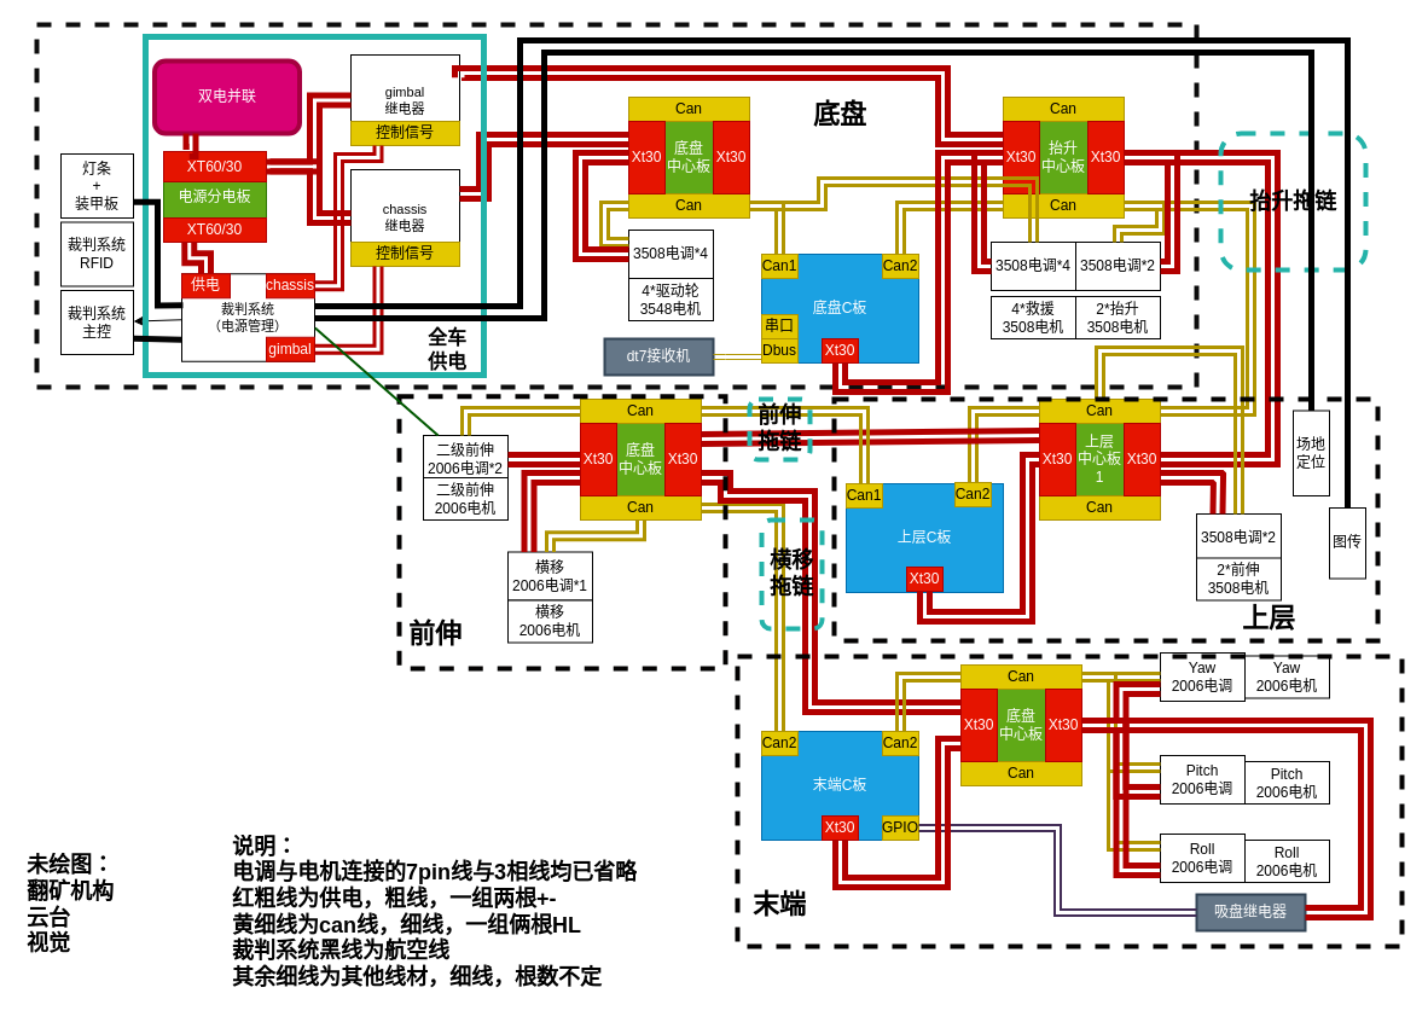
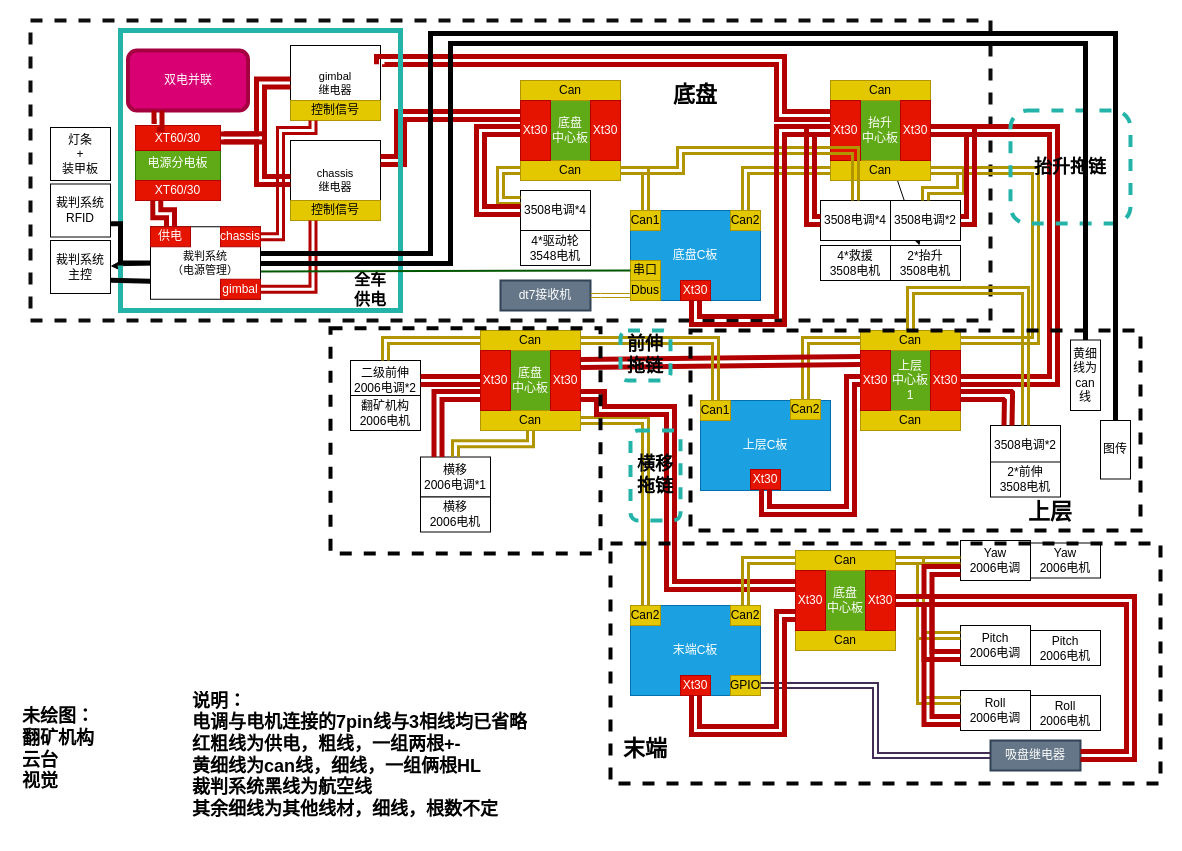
+ <mxCell id="16" value="" style="edgeStyle=none;rounded=0;sketch=0;html=1;shadow=0;strokeWidth=1;" parent="1" source="17" target="23" edge="1"><mxGeometry relative="1" as="geometry" /></mxCell>
- <mxCell id="138" value="" style="endArrow=none;html=1;rounded=0;strokeColor=#000000;strokeWidth=5;entryX=0.009;entryY=0.36;entryDx=0;entryDy=0;entryPerimeter=0;exitX=1;exitY=0.75;exitDx=0;exitDy=0;edgeStyle=orthogonalEdgeStyle;" parent="1" source="137" target="109" edge="1"><mxGeometry width="50" height="50" relative="1" as="geometry"><mxPoint x="290" y="283" as="sourcePoint" /><mxPoint x="340" y="233" as="targetPoint" /><Array as="points"><mxPoint x="130" y="167" /><mxPoint x="130" y="252" /></Array></mxGeometry></mxCell>
+ <mxCell id="136" value="" style="endArrow=none;html=1;strokeColor=#000000;strokeWidth=5;entryX=0;entryY=0.5;entryDx=0;entryDy=0;exitX=1;exitY=0.75;exitDx=0;exitDy=0;edgeStyle=orthogonalEdgeStyle;rounded=0;" parent="1" source="135" target="109" edge="1"><mxGeometry width="50" height="50" relative="1" as="geometry"><mxPoint x="360" y="343" as="sourcePoint" /><mxPoint x="410" y="293" as="targetPoint" /><Array as="points"><mxPoint x="120" y="223" /><mxPoint x="120" y="263" /></Array></mxGeometry></mxCell>
- <mxCell id="143" value="" style="endArrow=none;html=1;rounded=0;strokeColor=#005700;strokeWidth=2;exitX=1.003;exitY=0.617;exitDx=0;exitDy=0;exitPerimeter=0;fillColor=#008a00;" parent="1" source="109" target="60" edge="1"><mxGeometry width="50" height="50" relative="1" as="geometry"><mxPoint x="530" y="363" as="sourcePoint" /><mxPoint x="640" y="271" as="targetPoint" /></mxGeometry></mxCell>
+ <mxCell id="143" value="" style="endArrow=none;html=1;rounded=0;strokeColor=#005700;strokeWidth=2;exitX=1.003;exitY=0.617;exitDx=0;exitDy=0;exitPerimeter=0;entryX=0;entryY=0.5;entryDx=0;entryDy=0;fillColor=#008a00;" parent="1" source="109" target="142" edge="1"><mxGeometry width="50" height="50" relative="1" as="geometry"><mxPoint x="530" y="363" as="sourcePoint" /><mxPoint x="640" y="271" as="targetPoint" /></mxGeometry></mxCell>
- <mxCell id="140" value="场地定位" style="rounded=0;whiteSpace=wrap;html=1;" parent="1" vertex="1"><mxGeometry x="1070" y="339.5" width="30" height="70.5" as="geometry" /></mxCell>
+ <mxCell id="140" value="黄细线为can线" style="rounded=0;whiteSpace=wrap;html=1;" parent="1" vertex="1"><mxGeometry x="1070" y="339.5" width="30" height="70.5" as="geometry" /></mxCell>
- <mxCell id="61" value="二级前伸&lt;br&gt;2006电机" style="rounded=0;whiteSpace=wrap;html=1;direction=west;flipV=1;" parent="1" vertex="1"><mxGeometry x="350" y="395" width="70" height="35" as="geometry" /></mxCell>
+ <mxCell id="61" value="翻矿机构&lt;br&gt;2006电机" style="rounded=0;whiteSpace=wrap;html=1;direction=west;flipV=1;" parent="1" vertex="1"><mxGeometry x="350" y="395" width="70" height="35" as="geometry" /></mxCell>
- <mxCell id="101" value="前伸" style="text;html=1;strokeColor=none;fillColor=none;align=center;verticalAlign=middle;whiteSpace=wrap;rounded=0;strokeWidth=7;fontColor=#000000;fontStyle=1;fontSize=22;" parent="1" vertex="1"><mxGeometry x="330" y="510" width="60" height="30" as="geometry" /></mxCell>
